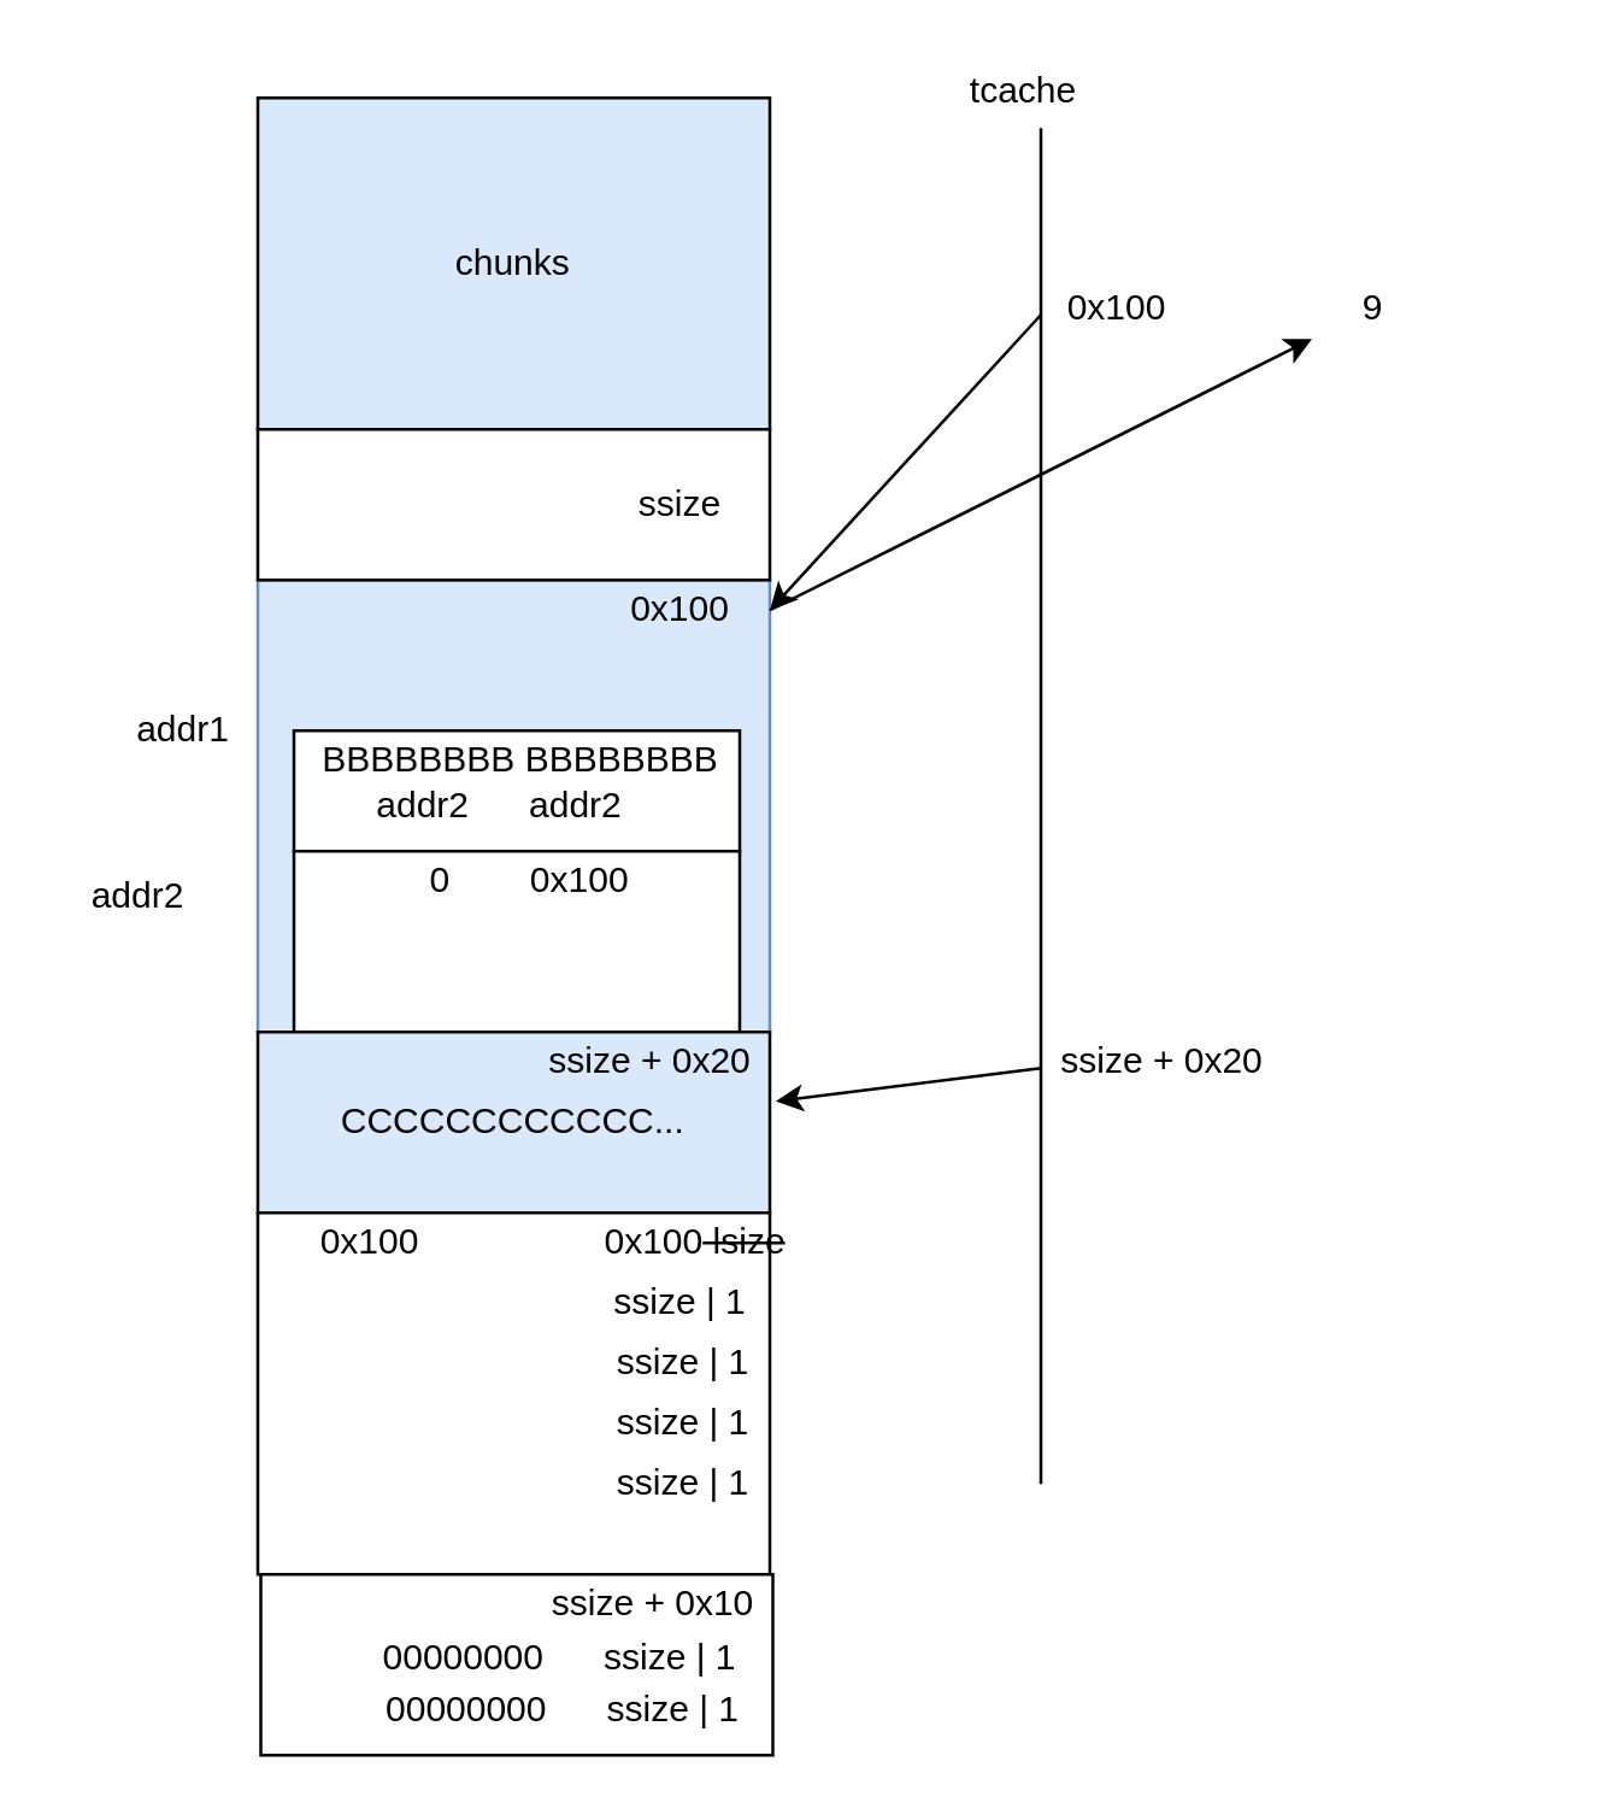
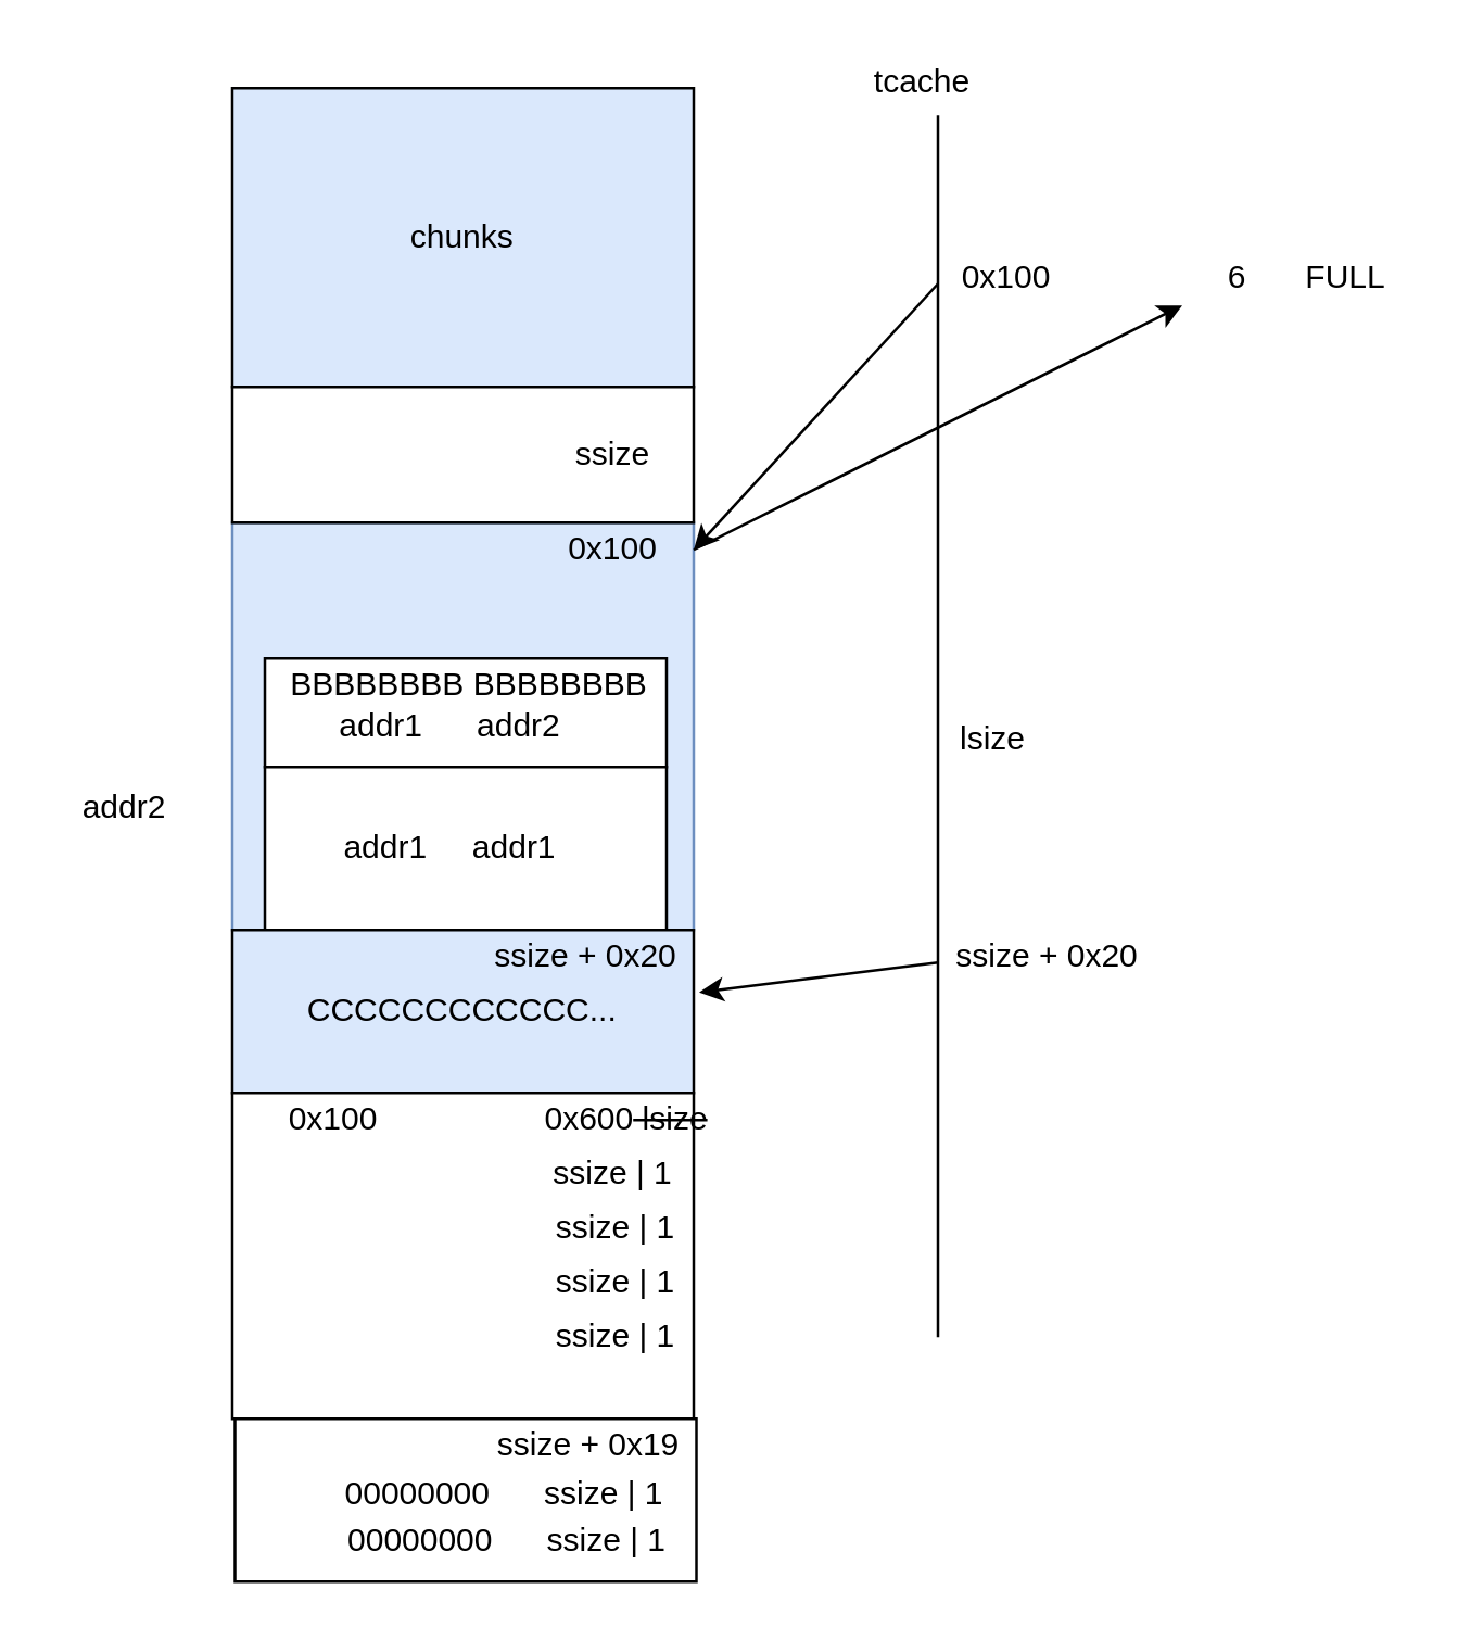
- <mxCell id="16" value="9" style="text;html=1;align=center;verticalAlign=middle;resizable=0;points=[];autosize=1;" vertex="1" parent="1"><mxGeometry x="445" y="92" width="20" height="20" as="geometry" /></mxCell>
+ <mxCell id="16" value="6" style="text;html=1;align=center;verticalAlign=middle;resizable=0;points=[];autosize=1;" vertex="1" parent="1"><mxGeometry x="445" y="92" width="20" height="20" as="geometry" /></mxCell>
+ <mxCell id="33" value="FULL&lt;br&gt;" style="text;html=1;align=center;verticalAlign=middle;resizable=0;points=[];autosize=1;" vertex="1" parent="1"><mxGeometry x="475" y="92" width="40" height="20" as="geometry" /></mxCell>
- <mxCell id="17" value="addr1" style="text;html=1;align=center;verticalAlign=middle;resizable=0;points=[];autosize=1;" vertex="1" parent="1"><mxGeometry x="35" y="232" width="50" height="20" as="geometry" /></mxCell>
- <mxCell id="9" value="addr2&amp;nbsp; &amp;nbsp; &amp;nbsp; addr2" style="text;html=1;align=center;verticalAlign=middle;resizable=0;points=[];autosize=1;" vertex="1" parent="1"><mxGeometry x="115" y="257" width="100" height="20" as="geometry" /></mxCell>
+ <mxCell id="9" value="addr1&amp;nbsp; &amp;nbsp; &amp;nbsp; addr2" style="text;html=1;align=center;verticalAlign=middle;resizable=0;points=[];autosize=1;" vertex="1" parent="1"><mxGeometry x="115" y="257" width="100" height="20" as="geometry" /></mxCell>
+ <mxCell id="25" value="lsize" style="text;html=1;align=center;verticalAlign=middle;resizable=0;points=[];autosize=1;" vertex="1" parent="1"><mxGeometry x="345" y="262" width="40" height="20" as="geometry" /></mxCell>
- <mxCell id="11" value="0&amp;nbsp; &amp;nbsp; &amp;nbsp; &amp;nbsp; 0x100" style="text;html=1;align=center;verticalAlign=middle;resizable=0;points=[];autosize=1;" vertex="1" parent="1"><mxGeometry x="135" y="282" width="80" height="20" as="geometry" /></mxCell>
+ <mxCell id="12" value="addr1&amp;nbsp; &amp;nbsp; &amp;nbsp;addr1" style="text;html=1;align=center;verticalAlign=middle;resizable=0;points=[];autosize=1;" vertex="1" parent="1"><mxGeometry x="120" y="302" width="90" height="20" as="geometry" /></mxCell>
- <mxCell id="24" value="0x100&lt;strike&gt; lsize&lt;/strike&gt;" style="text;html=1;align=center;verticalAlign=middle;resizable=0;points=[];autosize=1;" vertex="1" parent="1"><mxGeometry x="190" y="402" width="80" height="20" as="geometry" /></mxCell>
+ <mxCell id="24" value="0x600&lt;strike&gt; lsize&lt;/strike&gt;" style="text;html=1;align=center;verticalAlign=middle;resizable=0;points=[];autosize=1;" vertex="1" parent="1"><mxGeometry x="190" y="402" width="80" height="20" as="geometry" /></mxCell>
- <mxCell id="29" value="ssize + 0x10" style="text;html=1;align=center;verticalAlign=middle;resizable=0;points=[];autosize=1;" vertex="1" parent="1"><mxGeometry x="176" y="522" width="80" height="20" as="geometry" /></mxCell>
+ <mxCell id="29" value="ssize + 0x19" style="text;html=1;align=center;verticalAlign=middle;resizable=0;points=[];autosize=1;" vertex="1" parent="1"><mxGeometry x="176" y="522" width="80" height="20" as="geometry" /></mxCell>
